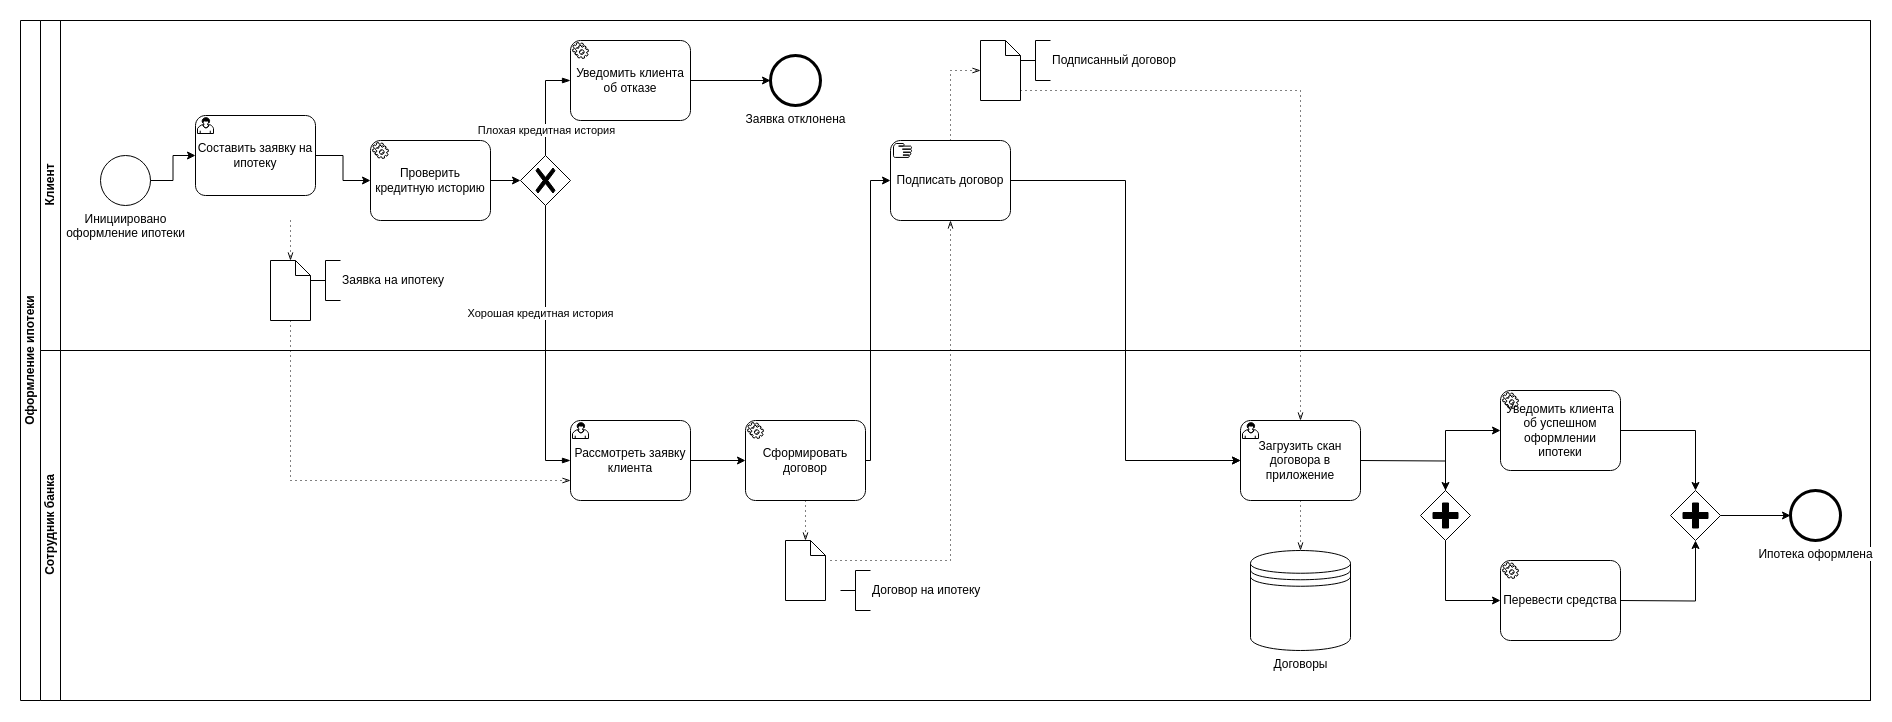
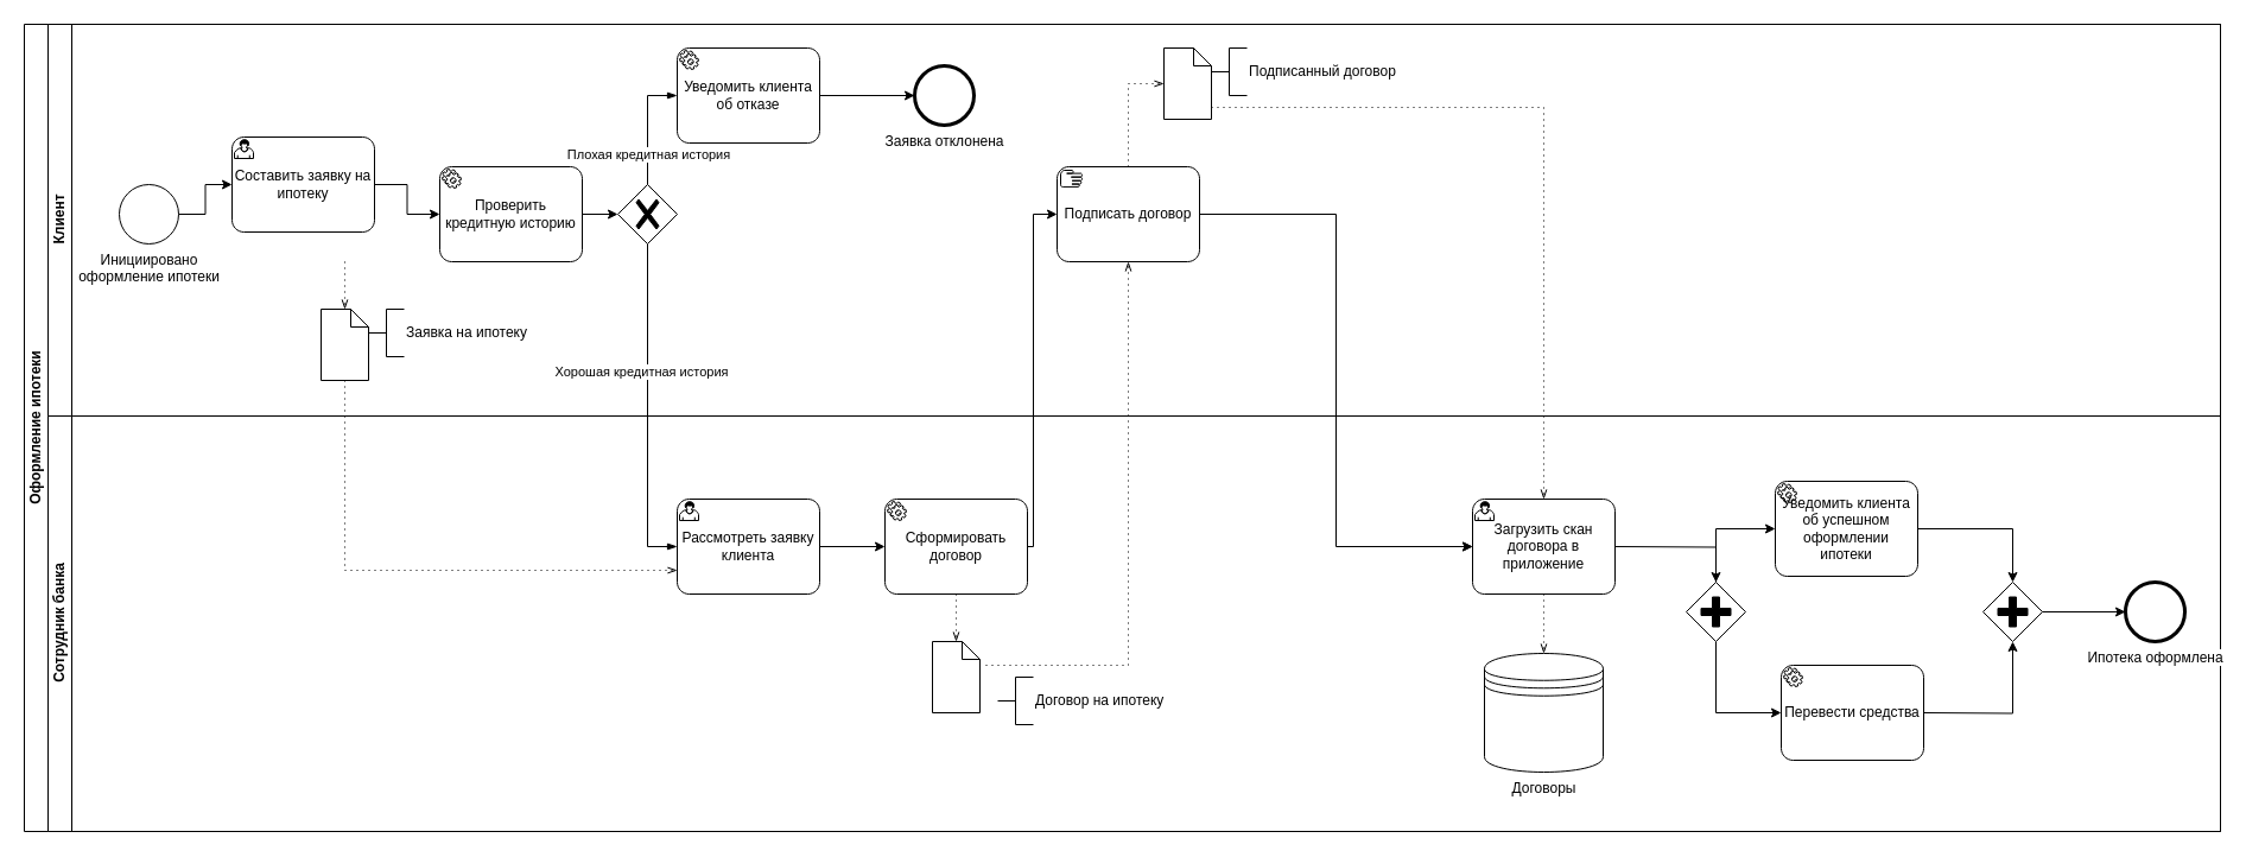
- <mxCell id="39" value="Уведомить клиента об успешном оформлении ипотеки" style="points=[[0.25,0,0],[0.5,0,0],[0.75,0,0],[1,0.25,0],[1,0.5,0],[1,0.75,0],[0.75,1,0],[0.5,1,0],[0.25,1,0],[0,0.75,0],[0,0.5,0],[0,0.25,0]];shape=mxgraph.bpmn.task;whiteSpace=wrap;rectStyle=rounded;size=10;html=1;container=1;expand=0;collapsible=0;taskMarker=service;" parent="26" vertex="1"><mxGeometry x="1460" y="40" width="120" height="80" as="geometry" /></mxCell>
+ <mxCell id="39" value="Уведомить клиента об успешном оформлении ипотеки" style="points=[[0.25,0,0],[0.5,0,0],[0.75,0,0],[1,0.25,0],[1,0.5,0],[1,0.75,0],[0.75,1,0],[0.5,1,0],[0.25,1,0],[0,0.75,0],[0,0.5,0],[0,0.25,0]];shape=mxgraph.bpmn.task;whiteSpace=wrap;rectStyle=rounded;size=10;html=1;container=1;expand=0;collapsible=0;taskMarker=service;" parent="26" vertex="1"><mxGeometry x="1455" y="55" width="120" height="80" as="geometry" /></mxCell>
